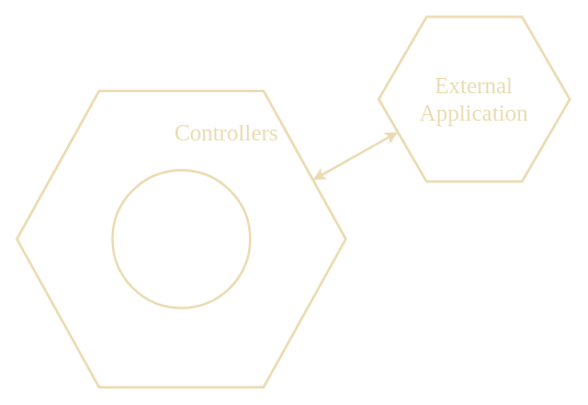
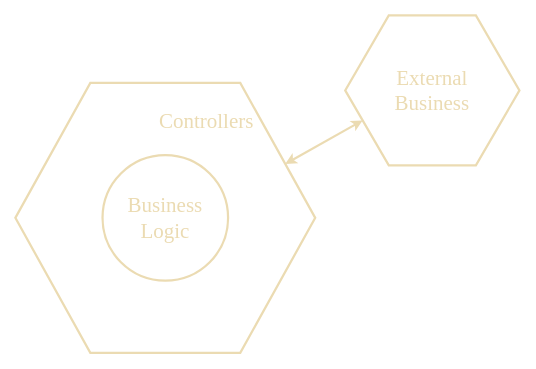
- <mxCell id="7" value="External Application" style="text;fontSize=28;align=center;verticalAlign=middle;html=1;fontColor=#EBDBB2;whiteSpace=wrap;fontFamily=Work Sans;FType=g;fillColor=none;strokeColor=none;strokeWidth=3;" vertex="1" parent="1"><mxGeometry x="497.44" y="85" width="157.54" height="70" as="geometry" /></mxCell>
+ <mxCell id="7" value="External Business" style="text;fontSize=28;align=center;verticalAlign=middle;html=1;fontColor=#EBDBB2;whiteSpace=wrap;fontFamily=Work Sans;FType=g;fillColor=none;strokeColor=none;strokeWidth=3;" vertex="1" parent="1"><mxGeometry x="497.44" y="85" width="157.54" height="70" as="geometry" /></mxCell>
+ <mxCell id="4" value="Business Logic" style="text;fontSize=28;align=center;verticalAlign=middle;html=1;fontColor=#EBDBB2;whiteSpace=wrap;fontFamily=Work Sans;FType=g;fillColor=none;strokeColor=none;strokeWidth=3;" vertex="1" parent="1"><mxGeometry x="158.13" y="255" width="123.75" height="70" as="geometry" /></mxCell>
